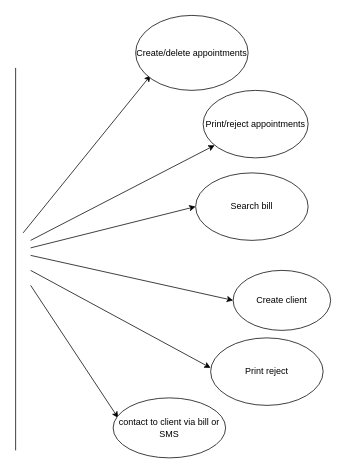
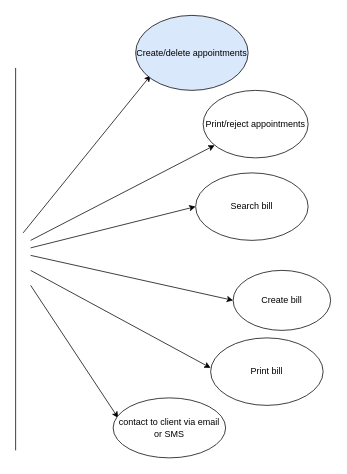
- <mxCell id="9" value="Create/delete appointments" style="ellipse;whiteSpace=wrap;html=1;" parent="1" vertex="1"><mxGeometry x="180" width="150" height="100" as="geometry" y="20" /></mxCell>
+ <mxCell id="9" value="Create/delete appointments" style="ellipse;whiteSpace=wrap;html=1;fillColor=#dae8fc;" parent="1" vertex="1"><mxGeometry x="180" width="150" height="100" as="geometry" y="20" /></mxCell>
- <mxCell id="11" value="Create client" style="ellipse;whiteSpace=wrap;html=1;" parent="1" vertex="1"><mxGeometry x="310" y="360" width="130" height="80" as="geometry" /></mxCell>
+ <mxCell id="11" value="Create bill" style="ellipse;whiteSpace=wrap;html=1;" parent="1" vertex="1"><mxGeometry x="310" y="360" width="130" height="80" as="geometry" /></mxCell>
- <mxCell id="10" value="Print reject" style="ellipse;whiteSpace=wrap;html=1;" parent="1" vertex="1"><mxGeometry x="280" y="450" width="150" height="90" as="geometry" /></mxCell>
+ <mxCell id="10" value="Print bill" style="ellipse;whiteSpace=wrap;html=1;" parent="1" vertex="1"><mxGeometry x="280" y="450" width="150" height="90" as="geometry" /></mxCell>
- <mxCell id="12" value="contact to client via bill or SMS" style="ellipse;whiteSpace=wrap;html=1;" parent="1" vertex="1"><mxGeometry x="150" y="530" width="150" height="80" as="geometry" /></mxCell>
+ <mxCell id="12" value="contact to client via email or SMS" style="ellipse;whiteSpace=wrap;html=1;" parent="1" vertex="1"><mxGeometry x="150" y="530" width="150" height="80" as="geometry" /></mxCell>
